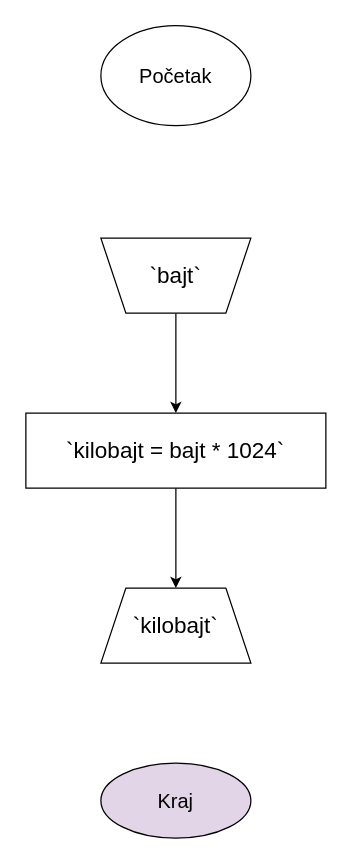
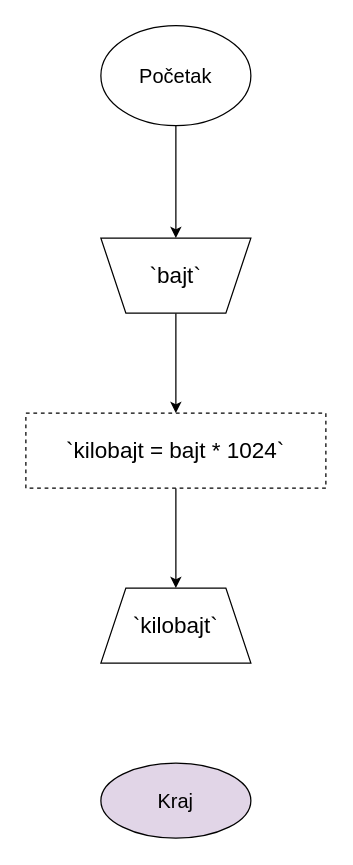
+ <mxCell id="2" value="" style="edgeStyle=orthogonalEdgeStyle;rounded=0;orthogonalLoop=1;jettySize=auto;html=1;fontSize=16;" parent="1" source="3" target="5" edge="1"><mxGeometry relative="1" as="geometry" /></mxCell>
- <mxCell id="7" value="`kilobajt = bajt * 1024`" style="whiteSpace=wrap;html=1;fontSize=18;" parent="1" vertex="1"><mxGeometry x="20" y="330" width="240" height="60" as="geometry" /></mxCell>
+ <mxCell id="7" value="`kilobajt = bajt * 1024`" style="whiteSpace=wrap;html=1;fontSize=18;dashed=1;" parent="1" vertex="1"><mxGeometry x="20" y="330" width="240" height="60" as="geometry" /></mxCell>
